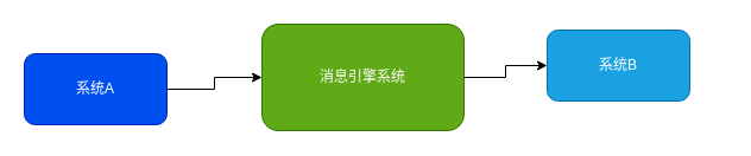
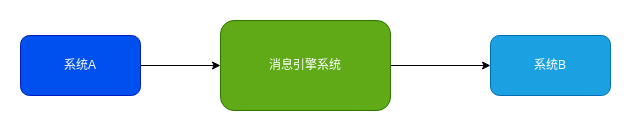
- <mxCell id="6" value="系统B" style="rounded=1;whiteSpace=wrap;html=1;fillColor=#1ba1e2;fontColor=#ffffff;strokeColor=#006EAF;" vertex="1" parent="1"><mxGeometry x="460" y="25" width="120" height="60" as="geometry" /></mxCell>
+ <mxCell id="6" value="系统B" style="rounded=1;whiteSpace=wrap;html=1;fillColor=#1ba1e2;fontColor=#ffffff;strokeColor=#006EAF;" vertex="1" parent="1"><mxGeometry x="490" y="35" width="120" height="60" as="geometry" /></mxCell>
- <mxCell id="3" value="系统A" style="rounded=1;whiteSpace=wrap;html=1;fillColor=#0050ef;strokeColor=#001DBC;fontColor=#ffffff;" vertex="1" parent="1"><mxGeometry x="20" y="45" width="120" height="60" as="geometry" /></mxCell>
+ <mxCell id="3" value="系统A" style="rounded=1;whiteSpace=wrap;html=1;fillColor=#0050ef;strokeColor=#001DBC;fontColor=#ffffff;" vertex="1" parent="1"><mxGeometry x="20" y="35" width="120" height="60" as="geometry" /></mxCell>
